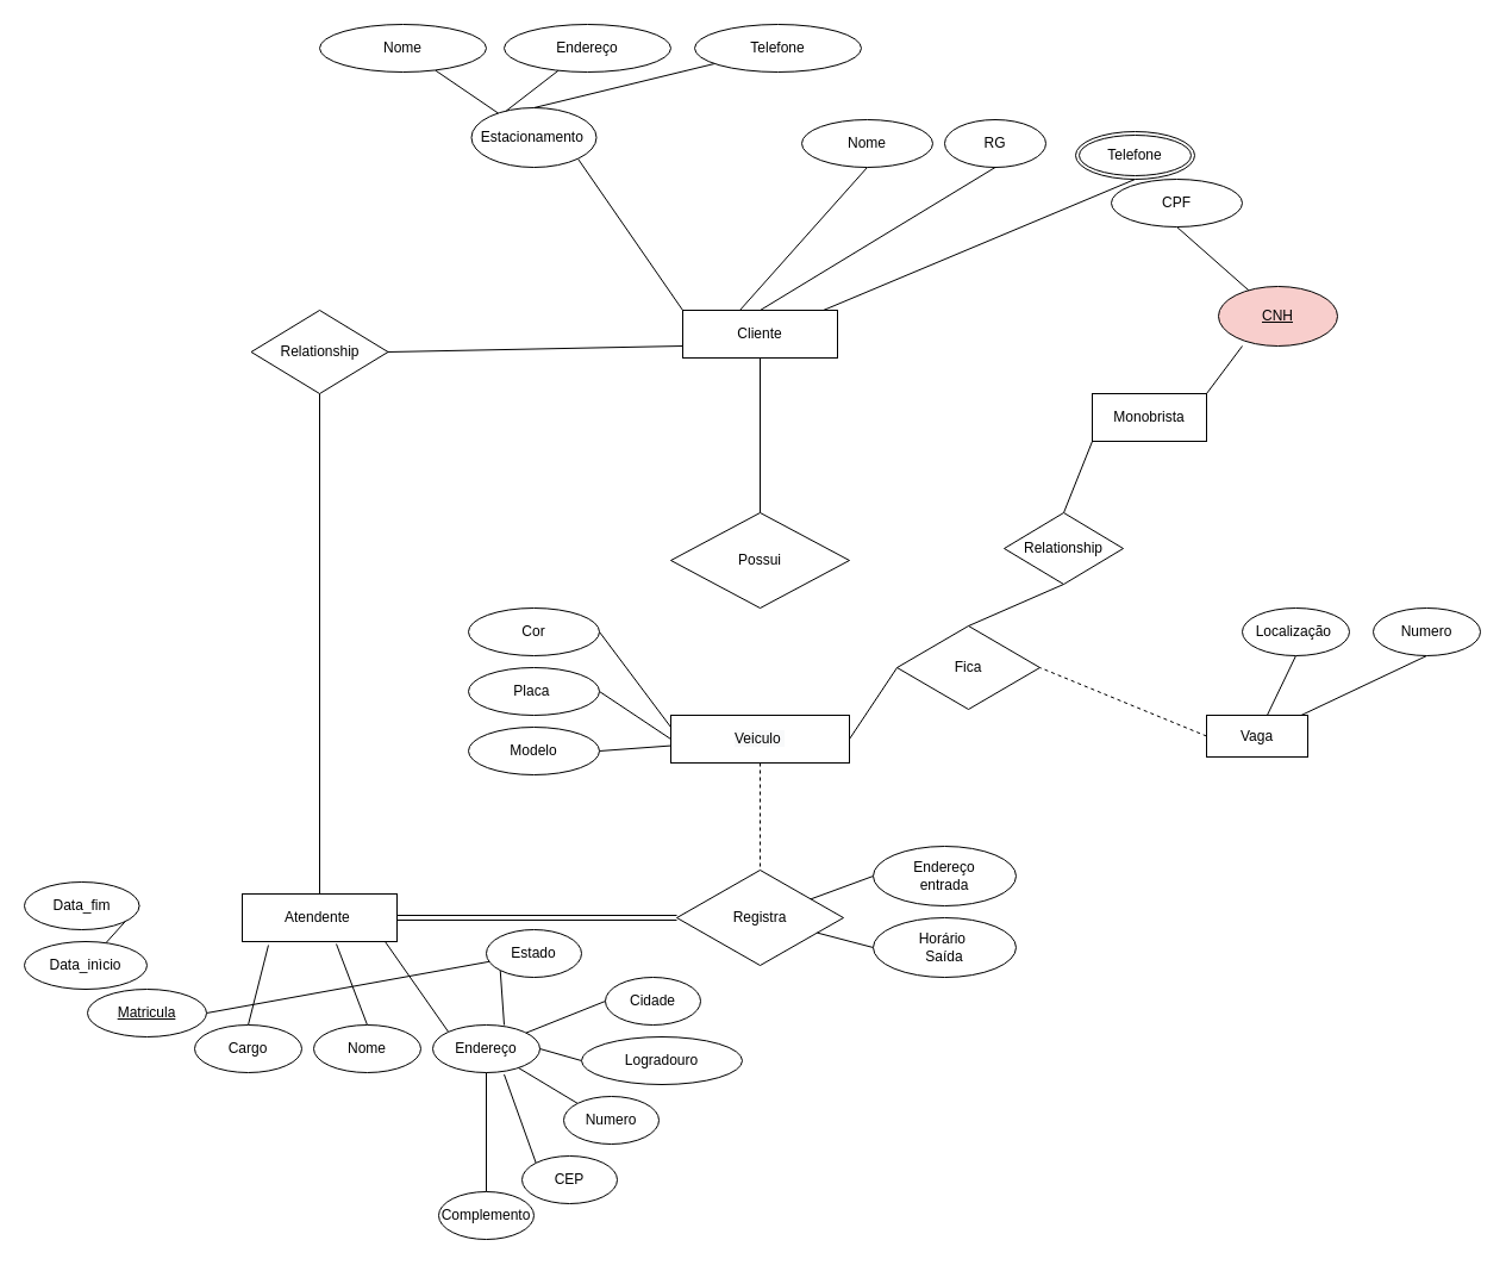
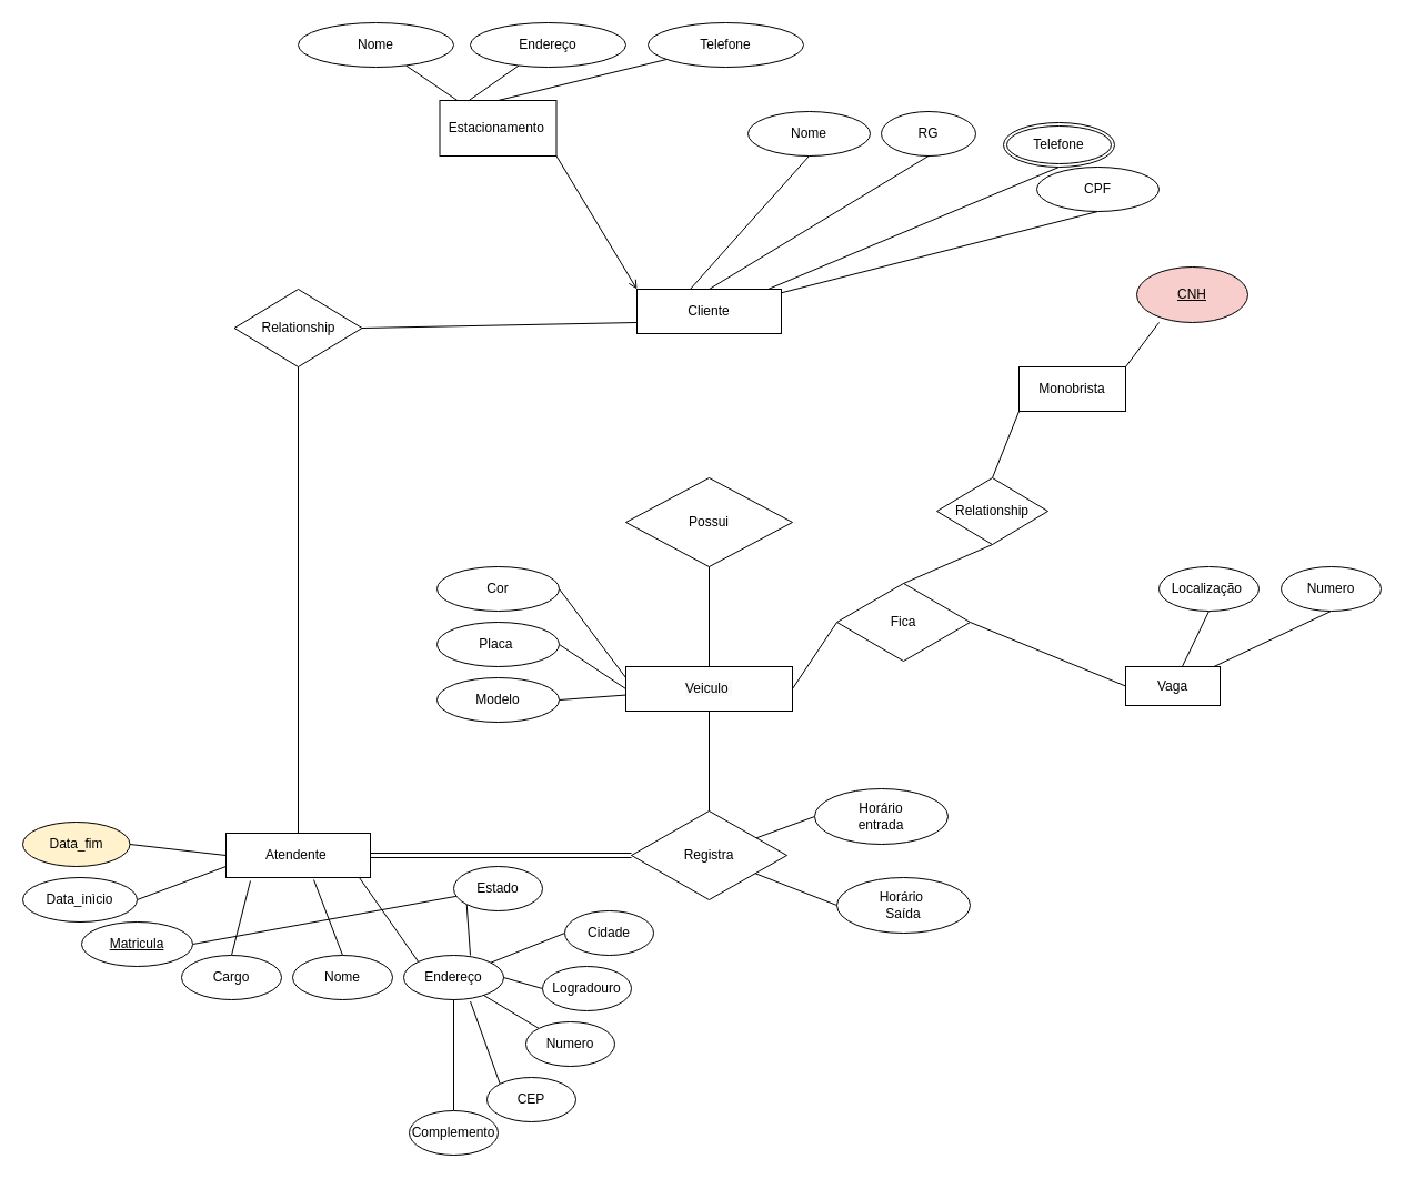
- <mxCell id="71" value="Estacionamento&amp;nbsp;" style="ellipse;whiteSpace=wrap;html=1;" parent="1" vertex="1"><mxGeometry x="395.5" y="90" width="105" height="50" as="geometry" /></mxCell>
+ <mxCell id="71" value="Estacionamento&amp;nbsp;" style="rounded=0;whiteSpace=wrap;html=1;" parent="1" vertex="1"><mxGeometry x="395.5" y="90" width="105" height="50" as="geometry" /></mxCell>
- <mxCell id="70" style="edgeStyle=none;rounded=0;sketch=0;orthogonalLoop=1;jettySize=auto;html=1;exitX=1;exitY=1;exitDx=0;exitDy=0;entryX=0;entryY=0;entryDx=0;entryDy=0;shadow=0;endArrow=none;endFill=0;strokeColor=#000000;" parent="1" source="71" target="3" edge="1"><mxGeometry relative="1" as="geometry" /></mxCell>
+ <mxCell id="70" style="edgeStyle=none;rounded=0;sketch=0;orthogonalLoop=1;jettySize=auto;html=1;exitX=1;exitY=1;exitDx=0;exitDy=0;entryX=0;entryY=0;entryDx=0;entryDy=0;shadow=0;endArrow=open;endFill=0;strokeColor=#000000;" parent="1" source="71" target="3" edge="1"><mxGeometry relative="1" as="geometry" /></mxCell>
- <mxCell id="4" style="edgeStyle=none;rounded=0;sketch=0;orthogonalLoop=1;jettySize=auto;html=1;exitX=0.5;exitY=1;exitDx=0;exitDy=0;shadow=0;endArrow=none;endFill=0;strokeColor=#000000;" parent="1" source="5" target="69" edge="1"><mxGeometry relative="1" as="geometry" /></mxCell>
+ <mxCell id="4" style="edgeStyle=none;rounded=0;sketch=0;orthogonalLoop=1;jettySize=auto;html=1;exitX=0.5;exitY=1;exitDx=0;exitDy=0;shadow=0;endArrow=none;endFill=0;strokeColor=#000000;" parent="1" source="5" target="3" edge="1"><mxGeometry relative="1" as="geometry" /></mxCell>
- <mxCell id="2" style="edgeStyle=none;rounded=0;sketch=0;orthogonalLoop=1;jettySize=auto;html=1;exitX=0.5;exitY=1;exitDx=0;exitDy=0;entryX=0.5;entryY=0;entryDx=0;entryDy=0;shadow=0;endArrow=none;endFill=0;strokeColor=#000000;" parent="1" source="3" target="13" edge="1"><mxGeometry relative="1" as="geometry" /></mxCell>
+ <mxCell id="12" style="edgeStyle=none;rounded=0;sketch=0;orthogonalLoop=1;jettySize=auto;html=1;exitX=0.5;exitY=1;exitDx=0;exitDy=0;entryX=0.5;entryY=0;entryDx=0;entryDy=0;shadow=0;endArrow=none;endFill=0;strokeColor=#000000;" parent="1" source="13" target="15" edge="1"><mxGeometry relative="1" as="geometry" /></mxCell>
- <mxCell id="24" style="edgeStyle=none;rounded=0;sketch=0;orthogonalLoop=1;jettySize=auto;html=1;exitX=0;exitY=0.5;exitDx=0;exitDy=0;entryX=1;entryY=0.5;entryDx=0;entryDy=0;shadow=0;endArrow=none;endFill=0;strokeColor=#000000;dashed=1;" parent="1" source="25" target="23" edge="1"><mxGeometry relative="1" as="geometry" /></mxCell>
+ <mxCell id="24" style="edgeStyle=none;rounded=0;sketch=0;orthogonalLoop=1;jettySize=auto;html=1;exitX=0;exitY=0.5;exitDx=0;exitDy=0;entryX=1;entryY=0.5;entryDx=0;entryDy=0;shadow=0;endArrow=none;endFill=0;strokeColor=#000000;" parent="1" source="25" target="23" edge="1"><mxGeometry relative="1" as="geometry" /></mxCell>
- <mxCell id="14" style="edgeStyle=none;rounded=0;sketch=0;orthogonalLoop=1;jettySize=auto;html=1;exitX=0.5;exitY=1;exitDx=0;exitDy=0;entryX=0.5;entryY=0;entryDx=0;entryDy=0;shadow=0;endArrow=none;endFill=0;strokeColor=#000000;dashed=1;" parent="1" source="15" target="31" edge="1"><mxGeometry relative="1" as="geometry" /></mxCell>
+ <mxCell id="14" style="edgeStyle=none;rounded=0;sketch=0;orthogonalLoop=1;jettySize=auto;html=1;exitX=0.5;exitY=1;exitDx=0;exitDy=0;entryX=0.5;entryY=0;entryDx=0;entryDy=0;shadow=0;endArrow=none;endFill=0;strokeColor=#000000;" parent="1" source="15" target="31" edge="1"><mxGeometry relative="1" as="geometry" /></mxCell>
- <mxCell id="35" value="Endereço&lt;br&gt;entrada" style="ellipse;whiteSpace=wrap;html=1;" parent="1" vertex="1"><mxGeometry x="733" y="710" width="120" height="50" as="geometry" /></mxCell>
+ <mxCell id="35" value="Horário&lt;br&gt;entrada" style="ellipse;whiteSpace=wrap;html=1;" parent="1" vertex="1"><mxGeometry x="733" y="710" width="120" height="50" as="geometry" /></mxCell>
- <mxCell id="58" value="Data_fim" style="ellipse;whiteSpace=wrap;html=1;" parent="1" vertex="1"><mxGeometry x="20" y="740" width="96.5" height="40" as="geometry" /></mxCell>
+ <mxCell id="58" value="Data_fim" style="ellipse;whiteSpace=wrap;html=1;fillColor=#fff2cc;" parent="1" vertex="1"><mxGeometry x="20" y="740" width="96.5" height="40" as="geometry" /></mxCell>
- <mxCell id="57" style="edgeStyle=none;rounded=0;sketch=0;orthogonalLoop=1;jettySize=auto;html=1;exitX=1;exitY=0.5;exitDx=0;exitDy=0;shadow=0;endArrow=none;endFill=0;strokeColor=#000000;" parent="1" source="58" target="60" edge="1"><mxGeometry relative="1" as="geometry" /></mxCell>
+ <mxCell id="57" style="edgeStyle=none;rounded=0;sketch=0;orthogonalLoop=1;jettySize=auto;html=1;exitX=1;exitY=0.5;exitDx=0;exitDy=0;entryX=0;entryY=0.5;entryDx=0;entryDy=0;shadow=0;endArrow=none;endFill=0;strokeColor=#000000;" parent="1" source="58" target="36" edge="1"><mxGeometry relative="1" as="geometry" /></mxCell>
+ <mxCell id="59" style="edgeStyle=none;rounded=0;sketch=0;orthogonalLoop=1;jettySize=auto;html=1;exitX=1;exitY=0.5;exitDx=0;exitDy=0;entryX=0;entryY=0.75;entryDx=0;entryDy=0;shadow=0;endArrow=none;endFill=0;strokeColor=#000000;" parent="1" source="60" target="36" edge="1"><mxGeometry relative="1" as="geometry" /></mxCell>
- <mxCell id="33" value="Horário&amp;nbsp;&lt;br&gt;Saída" style="ellipse;whiteSpace=wrap;html=1;" parent="1" vertex="1"><mxGeometry x="733" y="770" width="120" height="50" as="geometry" /></mxCell>
+ <mxCell id="33" value="Horário&amp;nbsp;&lt;br&gt;Saída" style="ellipse;whiteSpace=wrap;html=1;" parent="1" vertex="1"><mxGeometry x="753" y="790" width="120" height="50" as="geometry" /></mxCell>
- <mxCell id="50" value="Logradouro" style="ellipse;whiteSpace=wrap;html=1;" parent="1" vertex="1"><mxGeometry x="488" y="870" width="135" height="40" as="geometry" /></mxCell>
+ <mxCell id="50" value="Logradouro" style="ellipse;whiteSpace=wrap;html=1;" parent="1" vertex="1"><mxGeometry x="488" y="870" width="80" height="40" as="geometry" /></mxCell>
